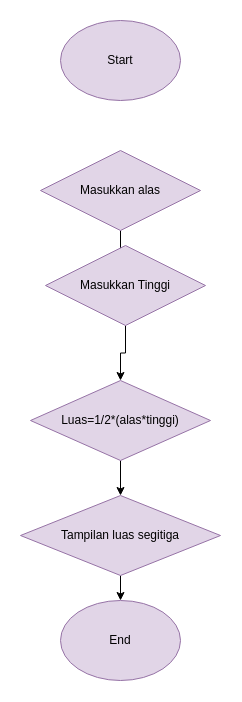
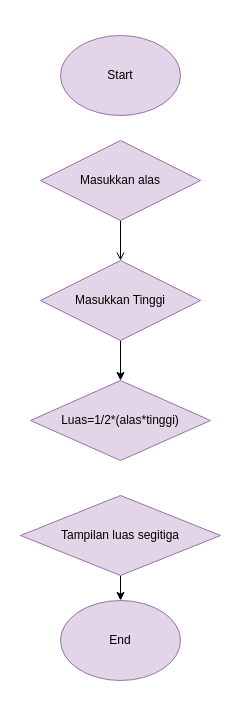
- <mxCell id="2" value="Start" style="ellipse;whiteSpace=wrap;html=1;fillColor=#e1d5e7;strokeColor=#9673a6;" vertex="1" parent="1"><mxGeometry x="60" y="20" width="120" height="80" as="geometry" /></mxCell>
+ <mxCell id="2" value="Start" style="ellipse;whiteSpace=wrap;html=1;fillColor=#e1d5e7;strokeColor=#9673a6;" vertex="1" parent="1"><mxGeometry x="60" y="35" width="120" height="80" as="geometry" /></mxCell>
- <mxCell id="4" value="Masukkan alas" style="rhombus;whiteSpace=wrap;html=1;fillColor=#e1d5e7;strokeColor=#9673a6;" vertex="1" parent="1"><mxGeometry x="40" y="150" width="160" height="80" as="geometry" /></mxCell>
+ <mxCell id="4" value="Masukkan alas" style="rhombus;whiteSpace=wrap;html=1;fillColor=#e1d5e7;strokeColor=#9673a6;" vertex="1" parent="1"><mxGeometry x="40" y="140" width="160" height="80" as="geometry" /></mxCell>
- <mxCell id="6" value="Masukkan Tinggi" style="rhombus;whiteSpace=wrap;html=1;fillColor=#e1d5e7;strokeColor=#9673a6;" vertex="1" parent="1"><mxGeometry x="45" y="245" width="160" height="80" as="geometry" /></mxCell>
+ <mxCell id="6" value="Masukkan Tinggi" style="rhombus;whiteSpace=wrap;html=1;fillColor=#e1d5e7;strokeColor=#9673a6;" vertex="1" parent="1"><mxGeometry x="40" y="260" width="160" height="80" as="geometry" /></mxCell>
- <mxCell id="7" value="" style="edgeStyle=orthogonalEdgeStyle;rounded=0;orthogonalLoop=1;jettySize=auto;html=1;" edge="1" parent="1" source="8" target="10"><mxGeometry relative="1" as="geometry" /></mxCell>
